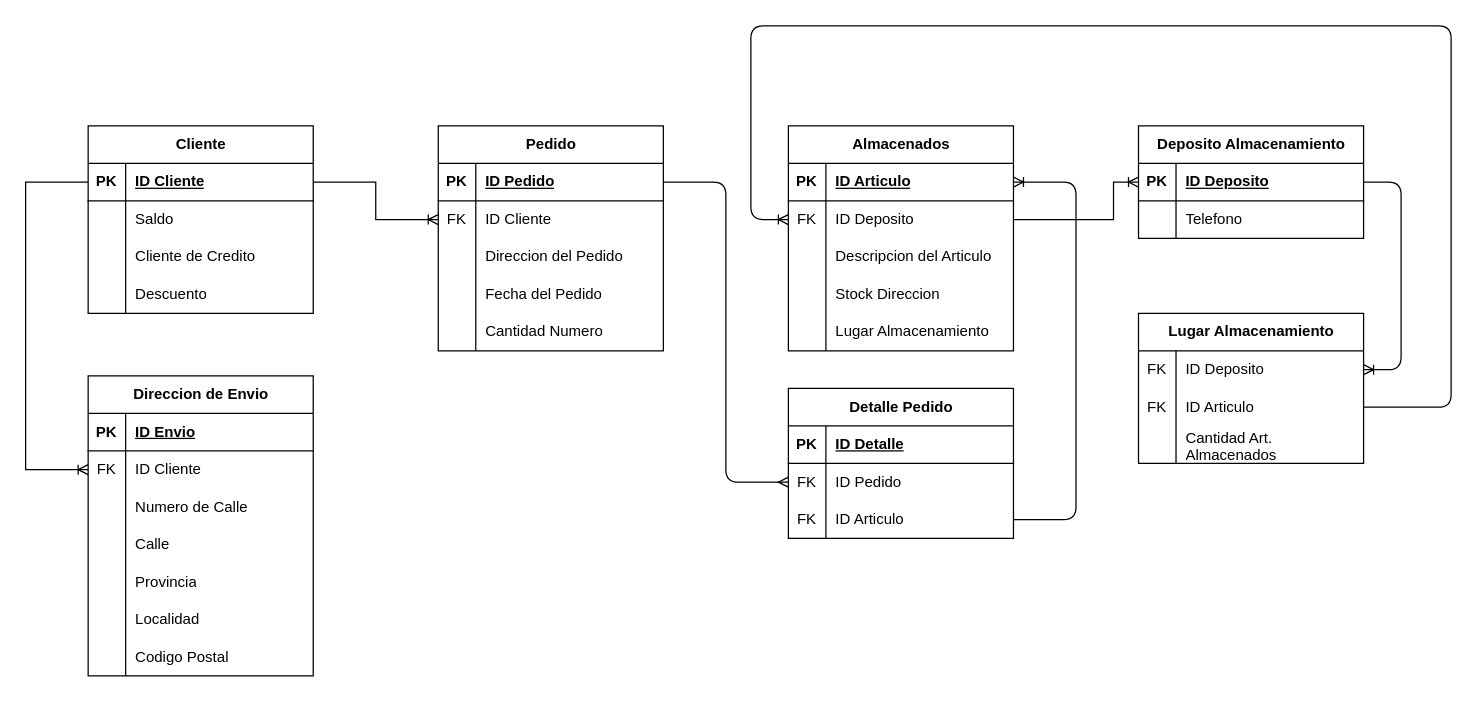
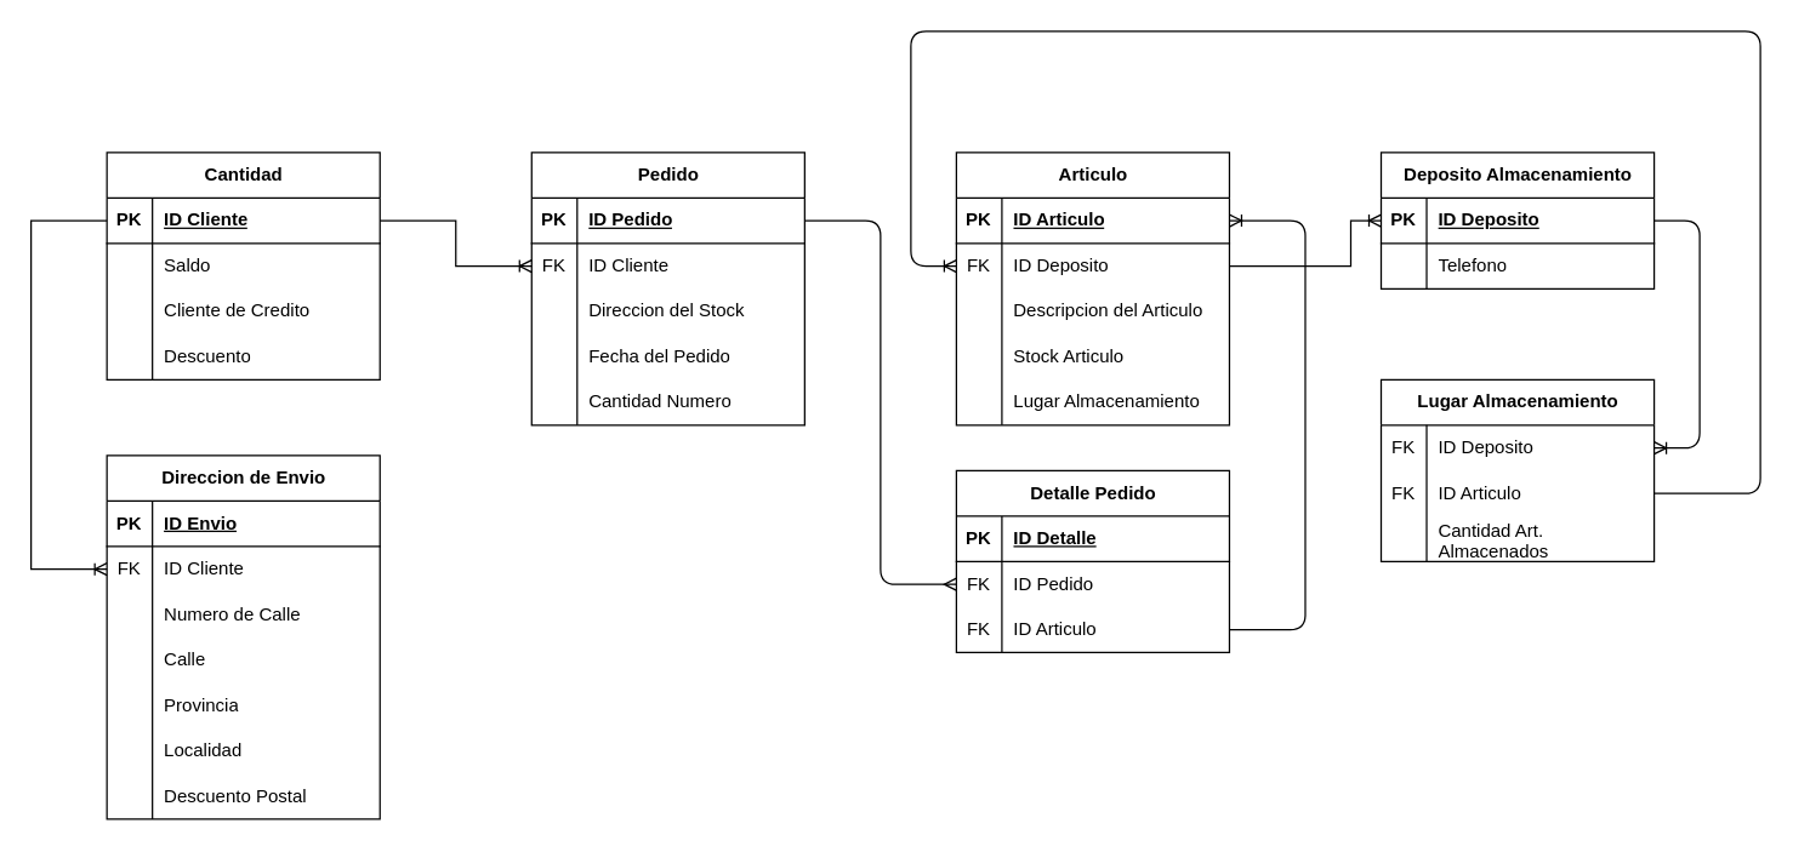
- <mxCell id="2" value="Cliente" style="shape=table;startSize=30;container=1;collapsible=1;childLayout=tableLayout;fixedRows=1;rowLines=0;fontStyle=1;align=center;resizeLast=1;html=1;" parent="1" vertex="1"><mxGeometry x="70" y="100" width="180" height="150" as="geometry" /></mxCell>
+ <mxCell id="2" value="Cantidad" style="shape=table;startSize=30;container=1;collapsible=1;childLayout=tableLayout;fixedRows=1;rowLines=0;fontStyle=1;align=center;resizeLast=1;html=1;" parent="1" vertex="1"><mxGeometry x="70" y="100" width="180" height="150" as="geometry" /></mxCell>
- <mxCell id="53" value="Almacenados" style="shape=table;startSize=30;container=1;collapsible=1;childLayout=tableLayout;fixedRows=1;rowLines=0;fontStyle=1;align=center;resizeLast=1;html=1;" parent="1" vertex="1"><mxGeometry x="630" y="100" width="180" height="180" as="geometry"><mxRectangle x="720" y="160" width="140" height="30" as="alternateBounds" /></mxGeometry></mxCell>
+ <mxCell id="53" value="Articulo" style="shape=table;startSize=30;container=1;collapsible=1;childLayout=tableLayout;fixedRows=1;rowLines=0;fontStyle=1;align=center;resizeLast=1;html=1;" parent="1" vertex="1"><mxGeometry x="630" y="100" width="180" height="180" as="geometry"><mxRectangle x="720" y="160" width="140" height="30" as="alternateBounds" /></mxGeometry></mxCell>
- <mxCell id="46" value="Direccion del Pedido" style="shape=partialRectangle;connectable=0;fillColor=none;top=0;left=0;bottom=0;right=0;align=left;spacingLeft=6;overflow=hidden;whiteSpace=wrap;html=1;" parent="44" vertex="1"><mxGeometry x="30" width="150" height="30" as="geometry"><mxRectangle width="150" height="30" as="alternateBounds" /></mxGeometry></mxCell>
+ <mxCell id="46" value="Direccion del Stock" style="shape=partialRectangle;connectable=0;fillColor=none;top=0;left=0;bottom=0;right=0;align=left;spacingLeft=6;overflow=hidden;whiteSpace=wrap;html=1;" parent="44" vertex="1"><mxGeometry x="30" width="150" height="30" as="geometry"><mxRectangle width="150" height="30" as="alternateBounds" /></mxGeometry></mxCell>
- <mxCell id="65" value="Stock Direccion" style="shape=partialRectangle;connectable=0;fillColor=none;top=0;left=0;bottom=0;right=0;align=left;spacingLeft=6;overflow=hidden;whiteSpace=wrap;html=1;" parent="63" vertex="1"><mxGeometry x="30" width="150" height="30" as="geometry"><mxRectangle width="150" height="30" as="alternateBounds" /></mxGeometry></mxCell>
+ <mxCell id="65" value="Stock Articulo" style="shape=partialRectangle;connectable=0;fillColor=none;top=0;left=0;bottom=0;right=0;align=left;spacingLeft=6;overflow=hidden;whiteSpace=wrap;html=1;" parent="63" vertex="1"><mxGeometry x="30" width="150" height="30" as="geometry"><mxRectangle width="150" height="30" as="alternateBounds" /></mxGeometry></mxCell>
- <mxCell id="36" value="Codigo Postal" style="shape=partialRectangle;connectable=0;fillColor=none;top=0;left=0;bottom=0;right=0;align=left;spacingLeft=6;overflow=hidden;whiteSpace=wrap;html=1;" parent="34" vertex="1"><mxGeometry x="30" width="150" height="30" as="geometry"><mxRectangle width="150" height="30" as="alternateBounds" /></mxGeometry></mxCell>
+ <mxCell id="36" value="Descuento Postal" style="shape=partialRectangle;connectable=0;fillColor=none;top=0;left=0;bottom=0;right=0;align=left;spacingLeft=6;overflow=hidden;whiteSpace=wrap;html=1;" parent="34" vertex="1"><mxGeometry x="30" width="150" height="30" as="geometry"><mxRectangle width="150" height="30" as="alternateBounds" /></mxGeometry></mxCell>
